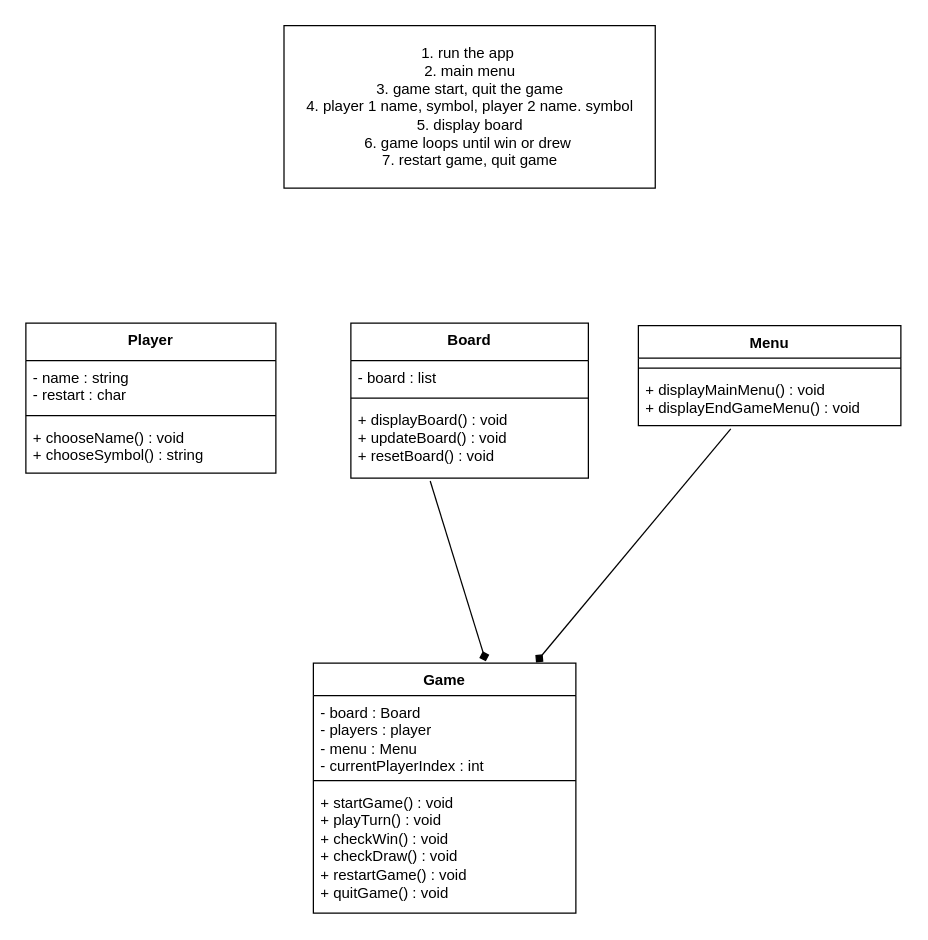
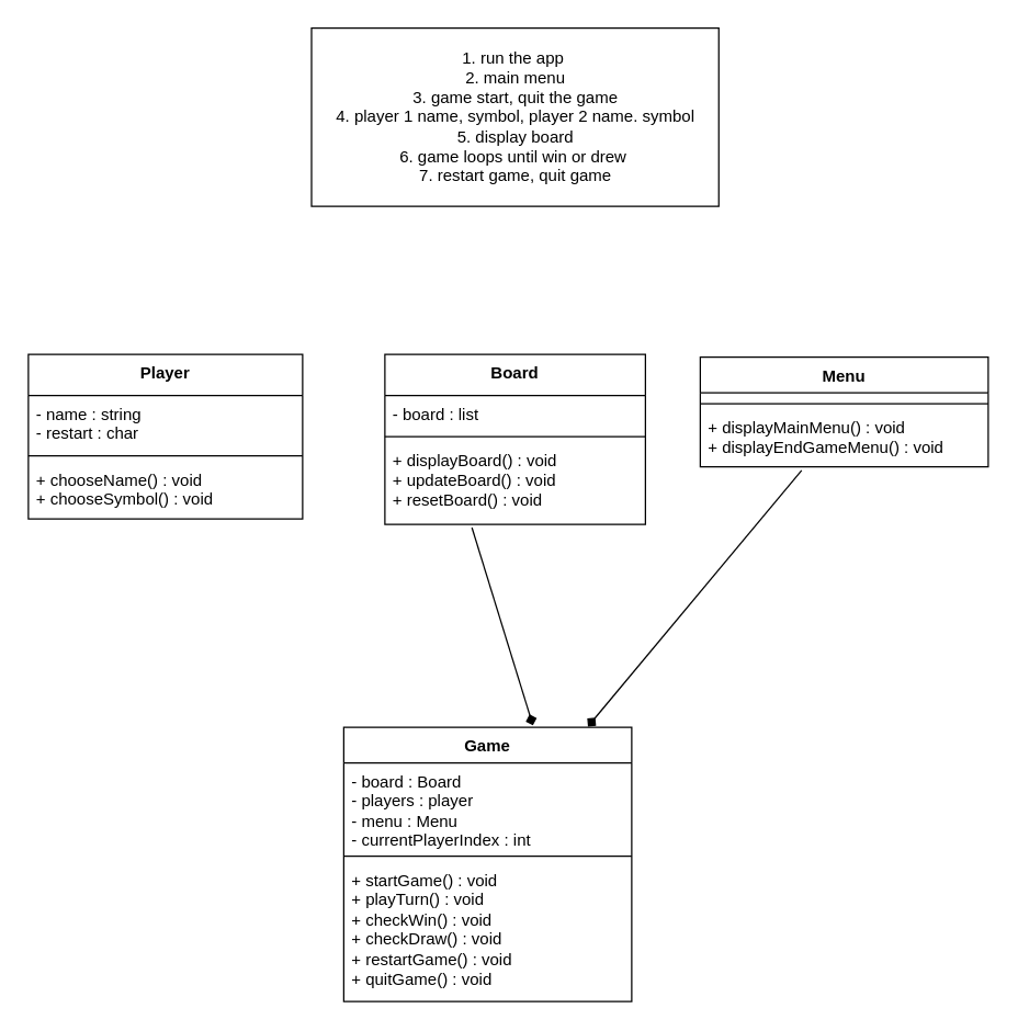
- <mxCell id="5" value="+ chooseName() : void&lt;div&gt;+ chooseSymbol() : string&lt;/div&gt;&lt;div&gt;&lt;br&gt;&lt;/div&gt;" style="text;strokeColor=none;fillColor=none;align=left;verticalAlign=top;spacingLeft=4;spacingRight=4;overflow=hidden;rotatable=0;points=[[0,0.5],[1,0.5]];portConstraint=eastwest;whiteSpace=wrap;html=1;" parent="2" vertex="1"><mxGeometry y="78" width="200" height="42" as="geometry" /></mxCell>
+ <mxCell id="5" value="+ chooseName() : void&lt;div&gt;+ chooseSymbol() : void&lt;/div&gt;&lt;div&gt;&lt;br&gt;&lt;/div&gt;" style="text;strokeColor=none;fillColor=none;align=left;verticalAlign=top;spacingLeft=4;spacingRight=4;overflow=hidden;rotatable=0;points=[[0,0.5],[1,0.5]];portConstraint=eastwest;whiteSpace=wrap;html=1;" parent="2" vertex="1"><mxGeometry y="78" width="200" height="42" as="geometry" /></mxCell>
